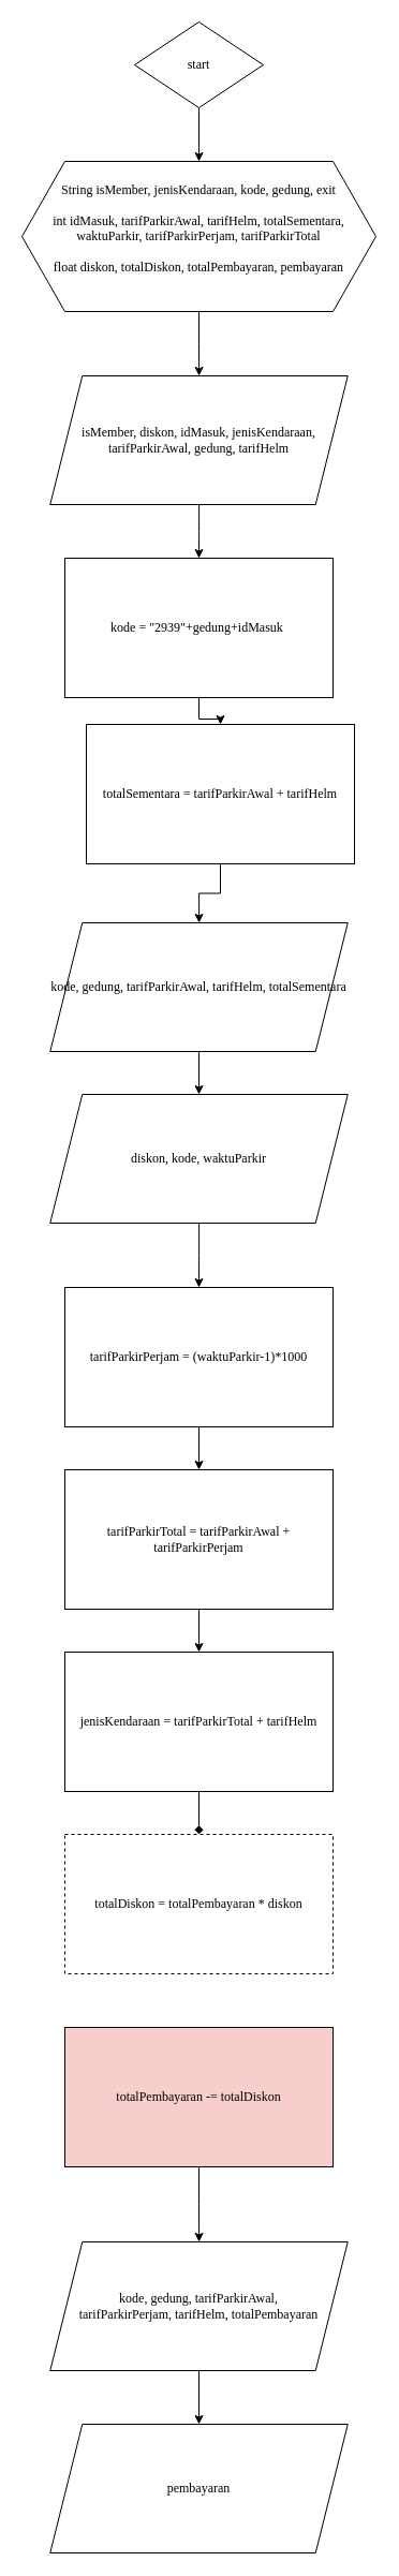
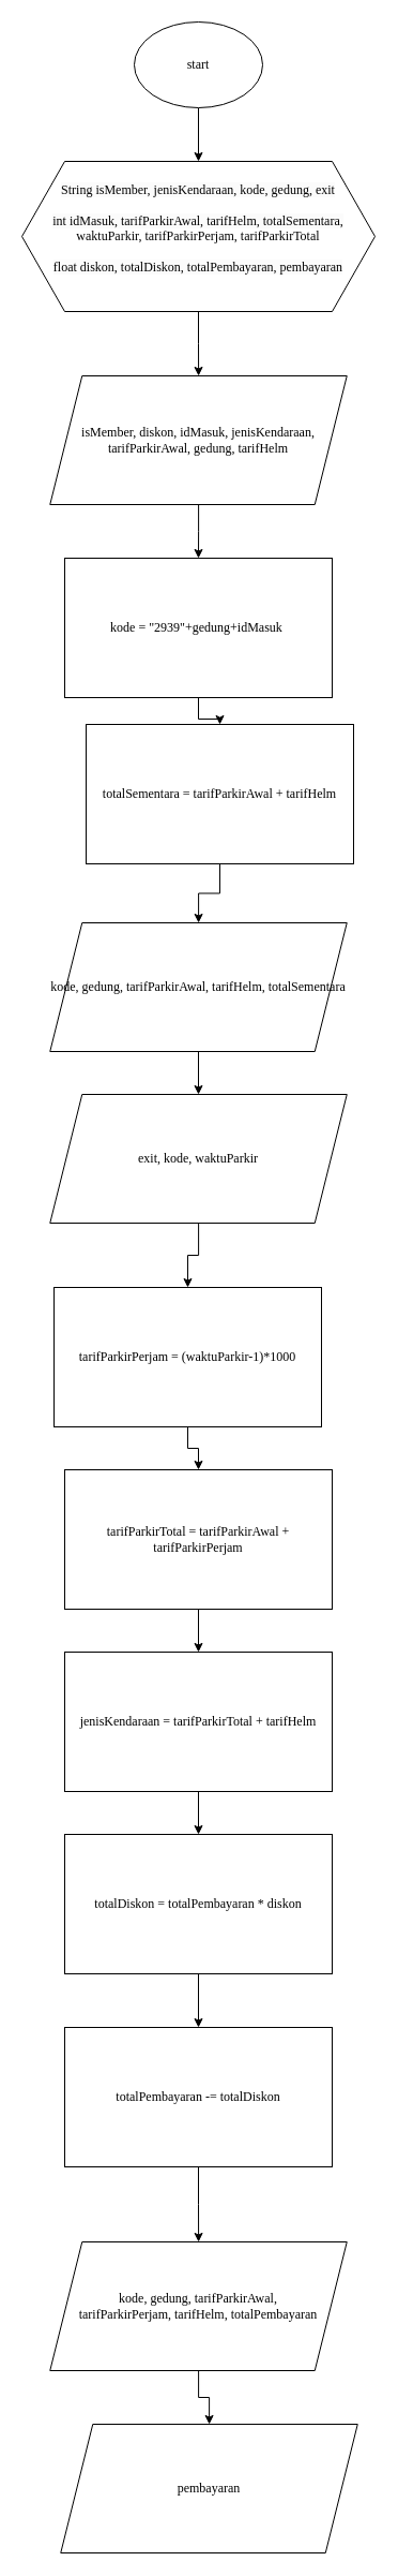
- <mxCell id="3" value="start" style="rhombus;whiteSpace=wrap;html=1;fontFamily=Times New Roman;fontSize=12;" vertex="1" parent="1"><mxGeometry x="125" y="20" width="120" height="80" as="geometry" /></mxCell>
+ <mxCell id="3" value="start" style="ellipse;whiteSpace=wrap;html=1;fontFamily=Times New Roman;fontSize=12;" vertex="1" parent="1"><mxGeometry x="125" y="20" width="120" height="80" as="geometry" /></mxCell>
- <mxCell id="15" value="diskon, kode, waktuParkir" style="shape=parallelogram;perimeter=parallelogramPerimeter;whiteSpace=wrap;html=1;fixedSize=1;size=30;fontFamily=Times New Roman;fontSize=12;" vertex="1" parent="1"><mxGeometry x="46.25" y="1020" width="277.5" height="120" as="geometry" /></mxCell>
+ <mxCell id="15" value="exit, kode, waktuParkir" style="shape=parallelogram;perimeter=parallelogramPerimeter;whiteSpace=wrap;html=1;fixedSize=1;size=30;fontFamily=Times New Roman;fontSize=12;" vertex="1" parent="1"><mxGeometry x="46.25" y="1020" width="277.5" height="120" as="geometry" /></mxCell>
- <mxCell id="21" value="tarifParkirPerjam = (waktuParkir-1)*1000" style="rounded=0;whiteSpace=wrap;html=1;fontFamily=Times New Roman;fontSize=12;" vertex="1" parent="1"><mxGeometry x="60" y="1200" width="250" height="130" as="geometry" /></mxCell>
+ <mxCell id="21" value="tarifParkirPerjam = (waktuParkir-1)*1000" style="rounded=0;whiteSpace=wrap;html=1;fontFamily=Times New Roman;fontSize=12;" vertex="1" parent="1"><mxGeometry x="50" y="1200" width="250" height="130" as="geometry" /></mxCell>
- <mxCell id="16" value="" style="edgeStyle=orthogonalEdgeStyle;rounded=0;orthogonalLoop=1;jettySize=auto;html=1;fontFamily=Times New Roman;fontSize=12;endArrow=diamond;" edge="1" parent="1" source="17" target="23"><mxGeometry relative="1" as="geometry" /></mxCell>
+ <mxCell id="16" value="" style="edgeStyle=orthogonalEdgeStyle;rounded=0;orthogonalLoop=1;jettySize=auto;html=1;fontFamily=Times New Roman;fontSize=12;" edge="1" parent="1" source="17" target="23"><mxGeometry relative="1" as="geometry" /></mxCell>
- <mxCell id="23" value="totalDiskon = totalPembayaran * diskon" style="rounded=0;whiteSpace=wrap;html=1;fontFamily=Times New Roman;fontSize=12;dashed=1;" vertex="1" parent="1"><mxGeometry x="60" y="1710" width="250" height="130" as="geometry" /></mxCell>
+ <mxCell id="23" value="totalDiskon = totalPembayaran * diskon" style="rounded=0;whiteSpace=wrap;html=1;fontFamily=Times New Roman;fontSize=12;" vertex="1" parent="1"><mxGeometry x="60" y="1710" width="250" height="130" as="geometry" /></mxCell>
+ <mxCell id="22" value="" style="edgeStyle=orthogonalEdgeStyle;rounded=0;orthogonalLoop=1;jettySize=auto;html=1;fontFamily=Times New Roman;fontSize=12;" edge="1" parent="1" source="23" target="25"><mxGeometry relative="1" as="geometry" /></mxCell>
- <mxCell id="25" value="totalPembayaran -= totalDiskon" style="rounded=0;whiteSpace=wrap;html=1;fontFamily=Times New Roman;fontSize=12;fillColor=#f8cecc;" vertex="1" parent="1"><mxGeometry x="60" y="1890" width="250" height="130" as="geometry" /></mxCell>
+ <mxCell id="25" value="totalPembayaran -= totalDiskon" style="rounded=0;whiteSpace=wrap;html=1;fontFamily=Times New Roman;fontSize=12;" vertex="1" parent="1"><mxGeometry x="60" y="1890" width="250" height="130" as="geometry" /></mxCell>
- <mxCell id="28" value="pembayaran" style="shape=parallelogram;perimeter=parallelogramPerimeter;whiteSpace=wrap;html=1;fixedSize=1;size=30;fontFamily=Times New Roman;fontSize=12;" vertex="1" parent="1"><mxGeometry x="46.25" y="2260" width="277.5" height="120" as="geometry" /></mxCell>
+ <mxCell id="28" value="pembayaran" style="shape=parallelogram;perimeter=parallelogramPerimeter;whiteSpace=wrap;html=1;fixedSize=1;size=30;fontFamily=Times New Roman;fontSize=12;" vertex="1" parent="1"><mxGeometry x="56.25" y="2260" width="277.5" height="120" as="geometry" /></mxCell>
